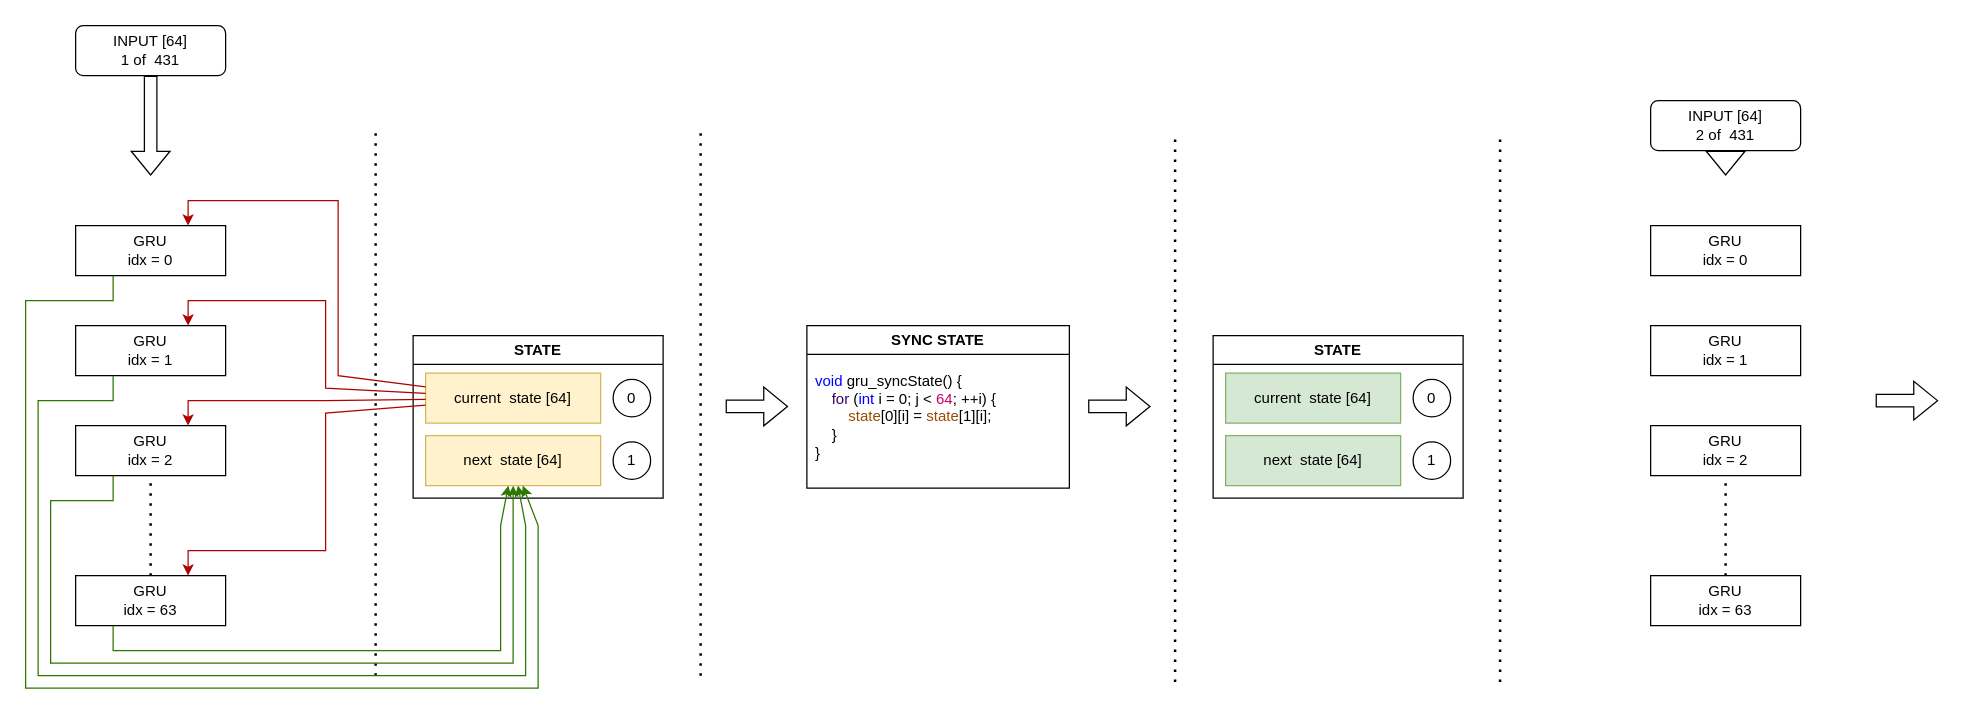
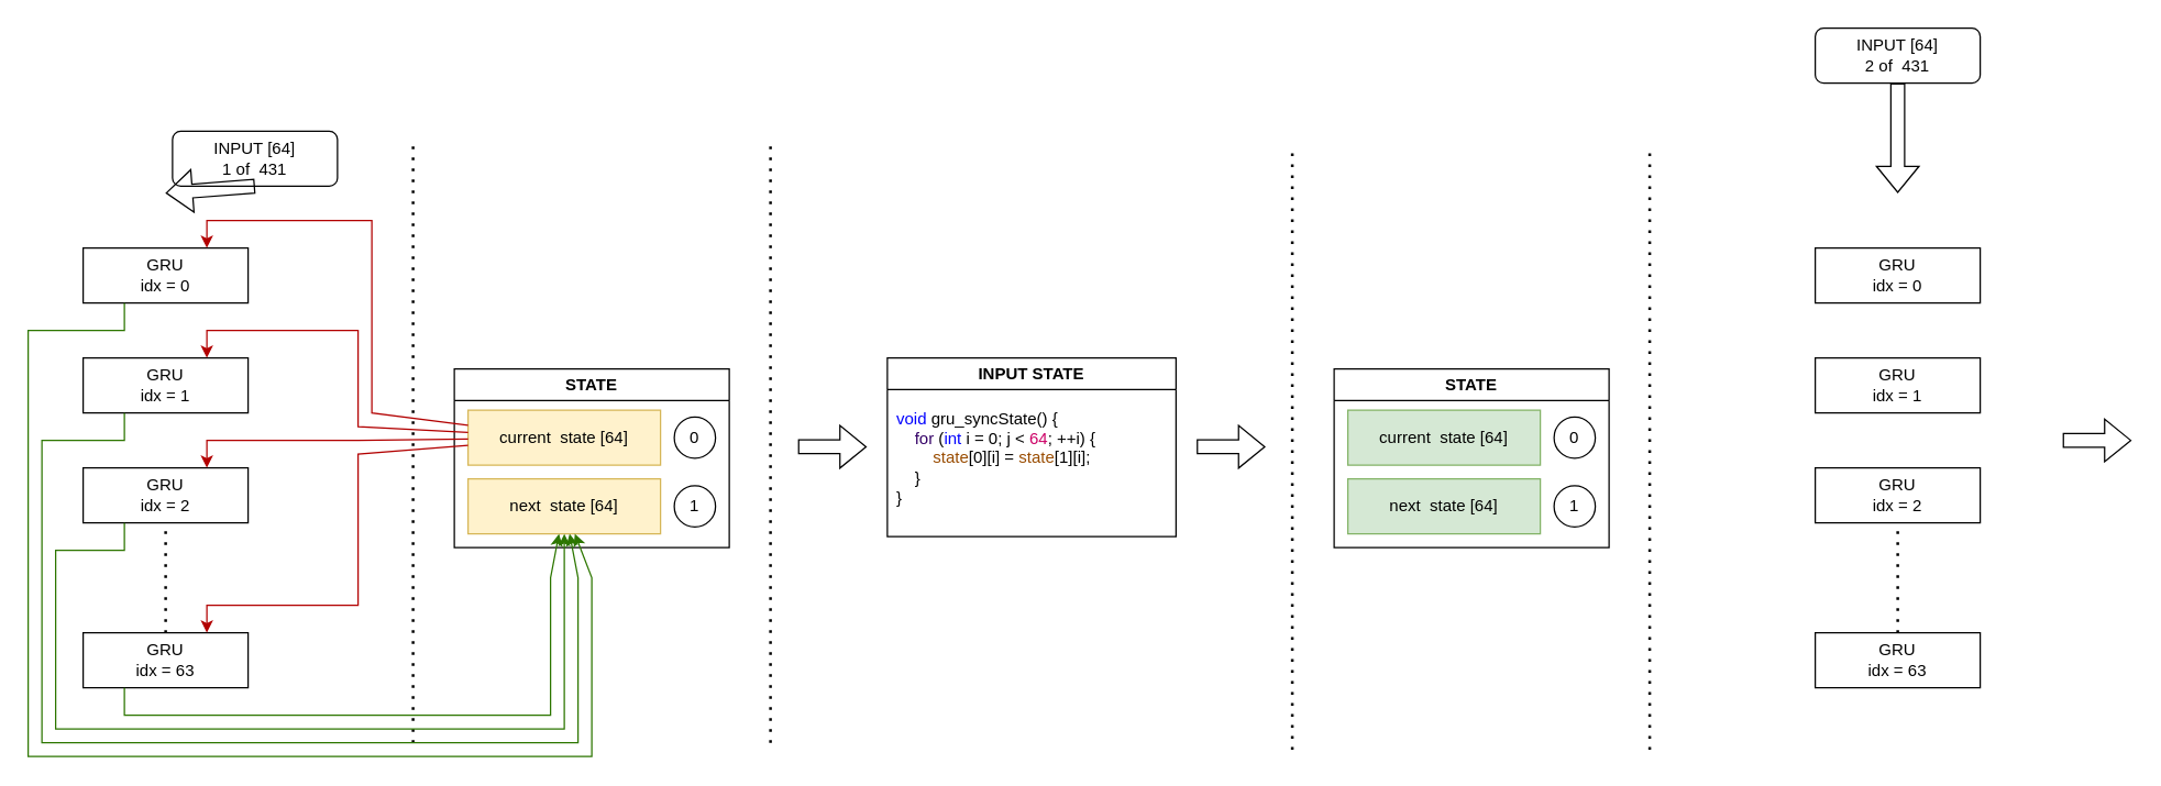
- <mxCell id="7" value="&lt;div&gt;INPUT [64]&lt;/div&gt;&lt;div&gt;1 of&amp;nbsp; 431&lt;br&gt;&lt;/div&gt;" style="rounded=1;whiteSpace=wrap;html=1;" parent="1" vertex="1"><mxGeometry x="60" y="20" width="120" height="40" as="geometry" /></mxCell>
+ <mxCell id="7" value="&lt;div&gt;INPUT [64]&lt;/div&gt;&lt;div&gt;1 of&amp;nbsp; 431&lt;br&gt;&lt;/div&gt;" style="rounded=1;whiteSpace=wrap;html=1;" parent="1" vertex="1"><mxGeometry x="125" y="95" width="120" height="40" as="geometry" /></mxCell>
- <mxCell id="14" value="&lt;div&gt;INPUT [64]&lt;/div&gt;&lt;div&gt;2 of&amp;nbsp; 431&lt;br&gt;&lt;/div&gt;" style="rounded=1;whiteSpace=wrap;html=1;" parent="1" vertex="1"><mxGeometry x="1320" y="80" width="120" height="40" as="geometry" /></mxCell>
+ <mxCell id="14" value="&lt;div&gt;INPUT [64]&lt;/div&gt;&lt;div&gt;2 of&amp;nbsp; 431&lt;br&gt;&lt;/div&gt;" style="rounded=1;whiteSpace=wrap;html=1;" parent="1" vertex="1"><mxGeometry x="1320" y="20" width="120" height="40" as="geometry" /></mxCell>
- <mxCell id="16" value="SYNC STATE" style="swimlane;whiteSpace=wrap;html=1;" parent="1" vertex="1"><mxGeometry x="645" y="260" width="210" height="130" as="geometry" /></mxCell>
+ <mxCell id="16" value="INPUT STATE" style="swimlane;whiteSpace=wrap;html=1;" parent="1" vertex="1"><mxGeometry x="645" y="260" width="210" height="130" as="geometry" /></mxCell>
